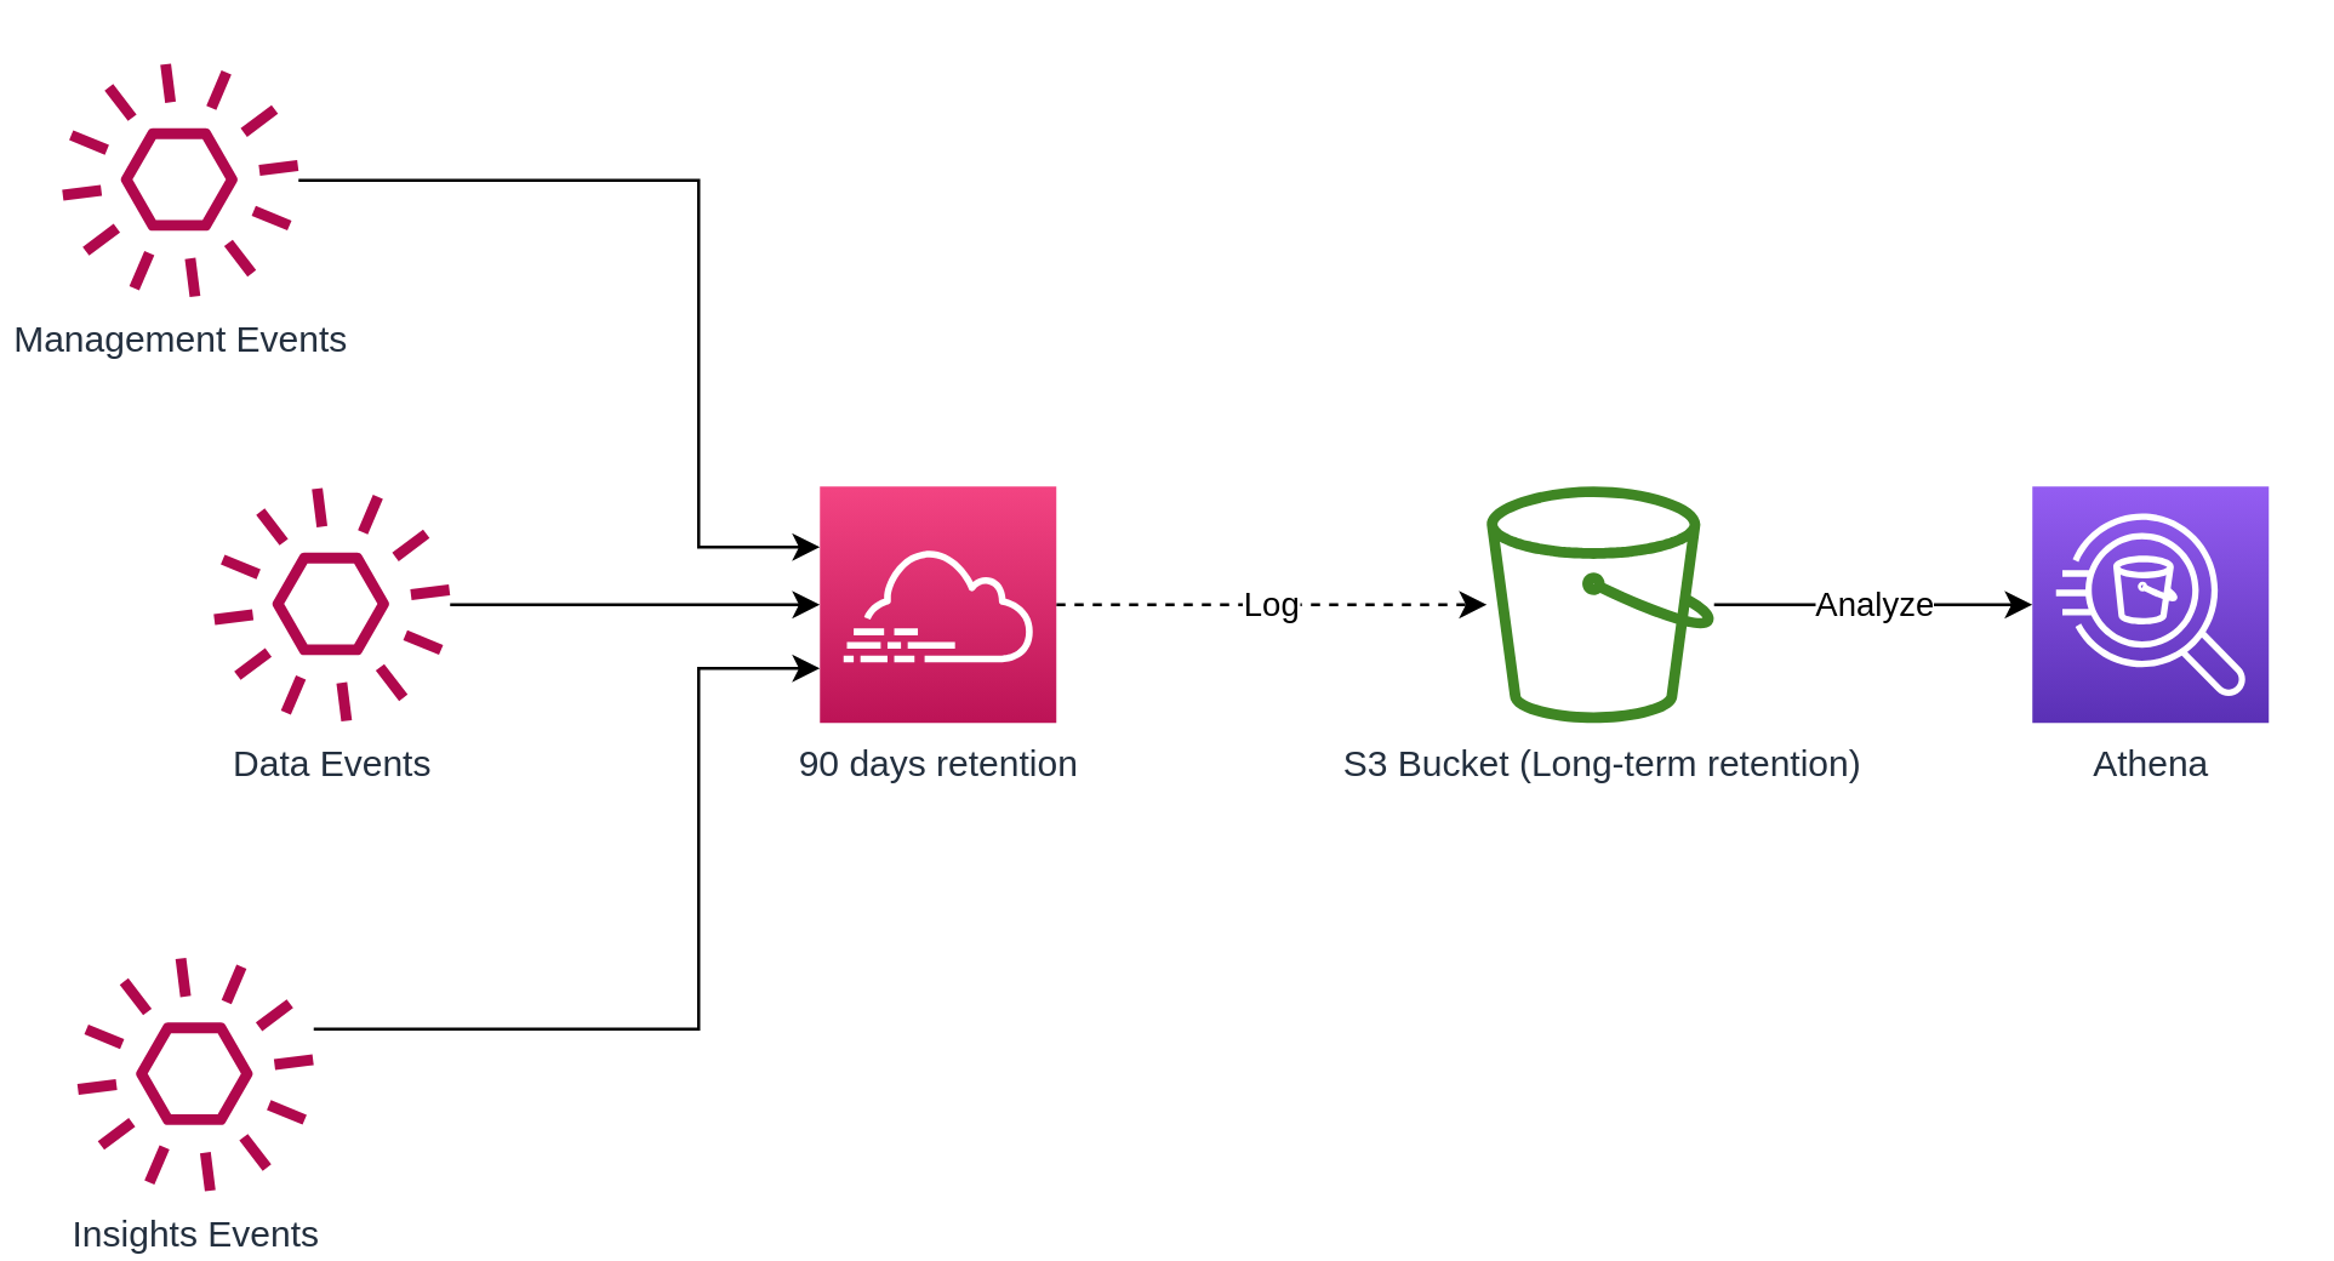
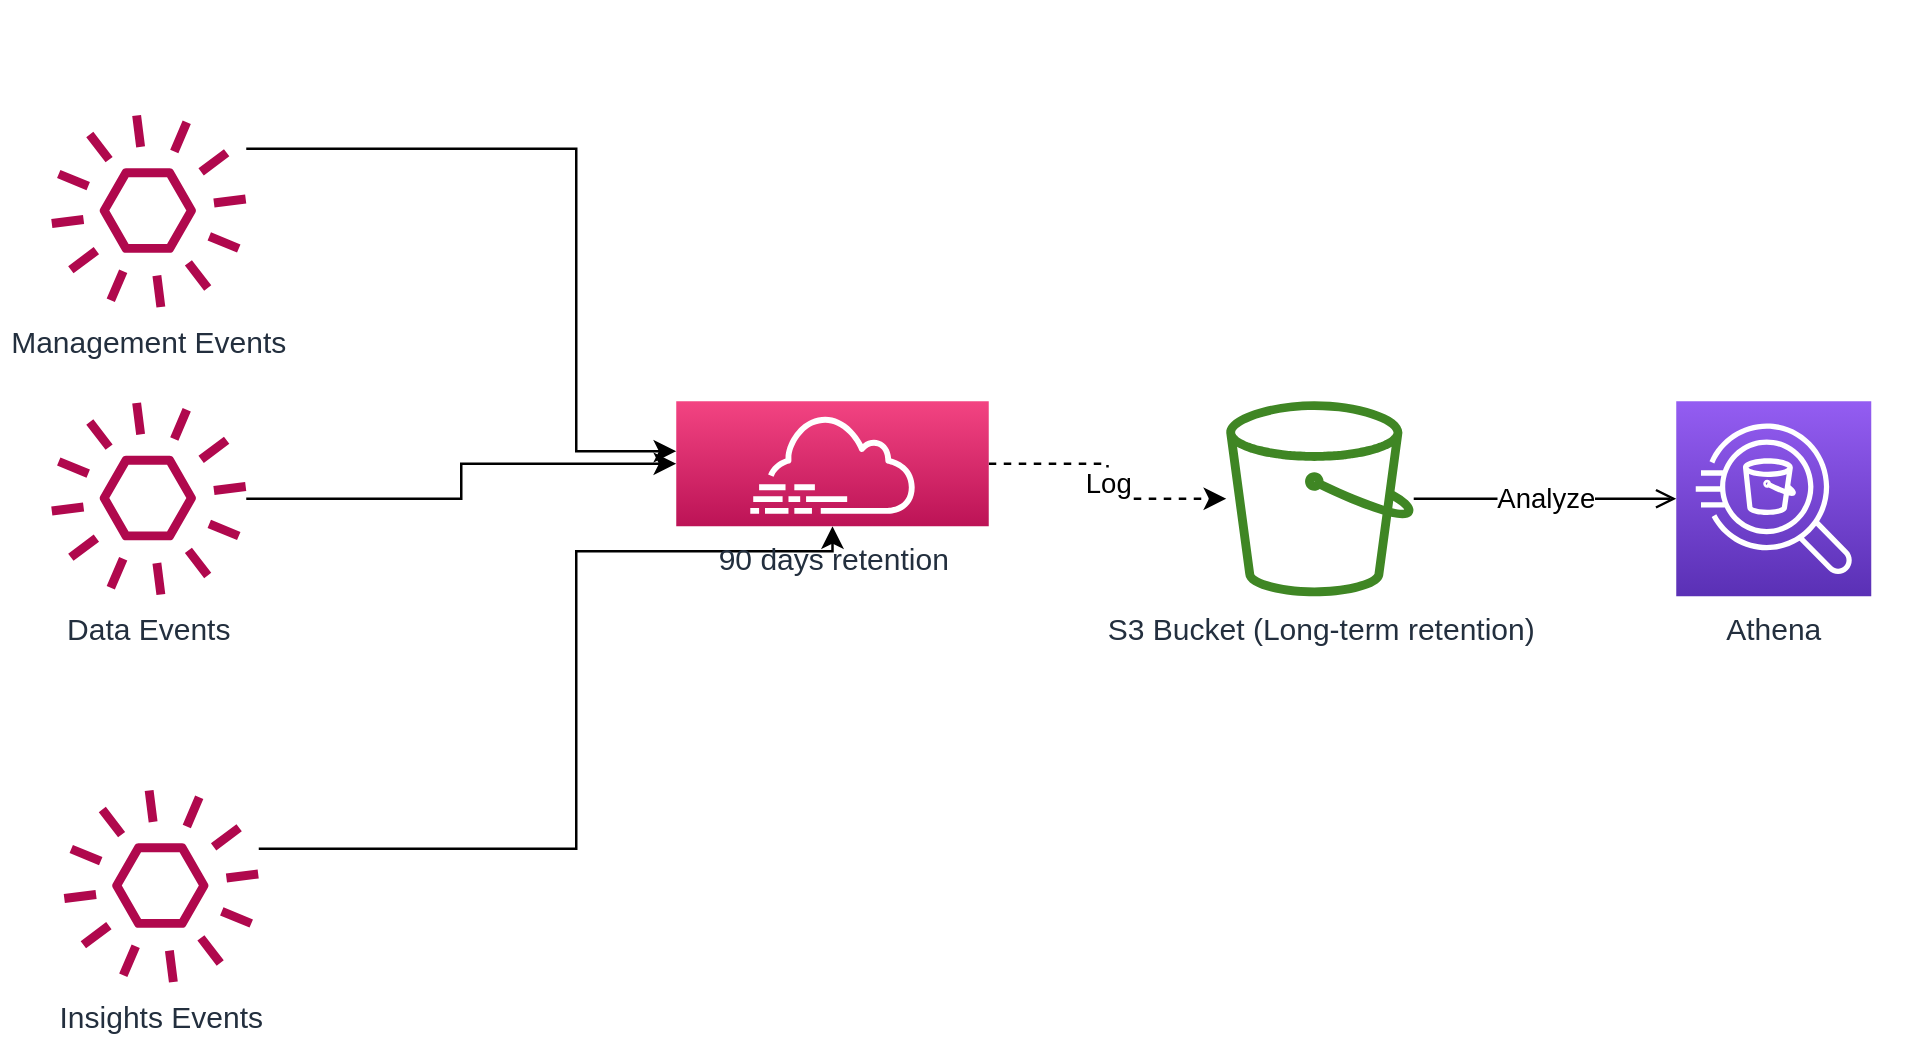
- <mxCell id="7" value="Management Events" style="sketch=0;outlineConnect=0;fontColor=#232F3E;gradientColor=none;fillColor=#B0084D;strokeColor=none;dashed=0;verticalLabelPosition=bottom;verticalAlign=top;align=center;html=1;fontSize=12;fontStyle=0;aspect=fixed;pointerEvents=1;shape=mxgraph.aws4.event;" vertex="1" parent="1"><mxGeometry x="20" y="20" width="78" height="78" as="geometry" /></mxCell>
+ <mxCell id="7" value="Management Events" style="sketch=0;outlineConnect=0;fontColor=#232F3E;gradientColor=none;fillColor=#B0084D;strokeColor=none;dashed=0;verticalLabelPosition=bottom;verticalAlign=top;align=center;html=1;fontSize=12;fontStyle=0;aspect=fixed;pointerEvents=1;shape=mxgraph.aws4.event;" vertex="1" parent="1"><mxGeometry x="20" y="45" width="78" height="78" as="geometry" /></mxCell>
- <mxCell id="5" value="Data Events" style="sketch=0;outlineConnect=0;fontColor=#232F3E;gradientColor=none;fillColor=#B0084D;strokeColor=none;dashed=0;verticalLabelPosition=bottom;verticalAlign=top;align=center;html=1;fontSize=12;fontStyle=0;aspect=fixed;pointerEvents=1;shape=mxgraph.aws4.event;" vertex="1" parent="1"><mxGeometry x="70" y="160" width="78" height="78" as="geometry" /></mxCell>
+ <mxCell id="5" value="Data Events" style="sketch=0;outlineConnect=0;fontColor=#232F3E;gradientColor=none;fillColor=#B0084D;strokeColor=none;dashed=0;verticalLabelPosition=bottom;verticalAlign=top;align=center;html=1;fontSize=12;fontStyle=0;aspect=fixed;pointerEvents=1;shape=mxgraph.aws4.event;" vertex="1" parent="1"><mxGeometry x="20" y="160" width="78" height="78" as="geometry" /></mxCell>
- <mxCell id="9" value="90 days retention" style="sketch=0;points=[[0,0,0],[0.25,0,0],[0.5,0,0],[0.75,0,0],[1,0,0],[0,1,0],[0.25,1,0],[0.5,1,0],[0.75,1,0],[1,1,0],[0,0.25,0],[0,0.5,0],[0,0.75,0],[1,0.25,0],[1,0.5,0],[1,0.75,0]];points=[[0,0,0],[0.25,0,0],[0.5,0,0],[0.75,0,0],[1,0,0],[0,1,0],[0.25,1,0],[0.5,1,0],[0.75,1,0],[1,1,0],[0,0.25,0],[0,0.5,0],[0,0.75,0],[1,0.25,0],[1,0.5,0],[1,0.75,0]];outlineConnect=0;fontColor=#232F3E;gradientColor=#F34482;gradientDirection=north;fillColor=#BC1356;strokeColor=#ffffff;dashed=0;verticalLabelPosition=bottom;verticalAlign=top;align=center;html=1;fontSize=12;fontStyle=0;aspect=fixed;shape=mxgraph.aws4.resourceIcon;resIcon=mxgraph.aws4.cloudtrail;" vertex="1" parent="1"><mxGeometry x="270" y="160" width="78" height="78" as="geometry" /></mxCell>
+ <mxCell id="9" value="90 days retention" style="sketch=0;points=[[0,0,0],[0.25,0,0],[0.5,0,0],[0.75,0,0],[1,0,0],[0,1,0],[0.25,1,0],[0.5,1,0],[0.75,1,0],[1,1,0],[0,0.25,0],[0,0.5,0],[0,0.75,0],[1,0.25,0],[1,0.5,0],[1,0.75,0]];points=[[0,0,0],[0.25,0,0],[0.5,0,0],[0.75,0,0],[1,0,0],[0,1,0],[0.25,1,0],[0.5,1,0],[0.75,1,0],[1,1,0],[0,0.25,0],[0,0.5,0],[0,0.75,0],[1,0.25,0],[1,0.5,0],[1,0.75,0]];outlineConnect=0;fontColor=#232F3E;gradientColor=#F34482;gradientDirection=north;fillColor=#BC1356;strokeColor=#ffffff;dashed=0;verticalLabelPosition=bottom;verticalAlign=top;align=center;html=1;fontSize=12;fontStyle=0;aspect=fixed;shape=mxgraph.aws4.resourceIcon;resIcon=mxgraph.aws4.cloudtrail;" vertex="1" parent="1"><mxGeometry x="270" y="160" width="125" height="50" as="geometry" /></mxCell>
- <mxCell id="10" value="Analyze" style="edgeStyle=orthogonalEdgeStyle;rounded=0;orthogonalLoop=1;jettySize=auto;html=1;entryX=0;entryY=0.5;entryDx=0;entryDy=0;entryPerimeter=0;" edge="1" parent="1" source="11" target="12"><mxGeometry relative="1" as="geometry" /></mxCell>
+ <mxCell id="10" value="Analyze" style="edgeStyle=orthogonalEdgeStyle;rounded=0;orthogonalLoop=1;jettySize=auto;html=1;entryX=0;entryY=0.5;entryDx=0;entryDy=0;entryPerimeter=0;endArrow=open;" edge="1" parent="1" source="11" target="12"><mxGeometry relative="1" as="geometry" /></mxCell>
